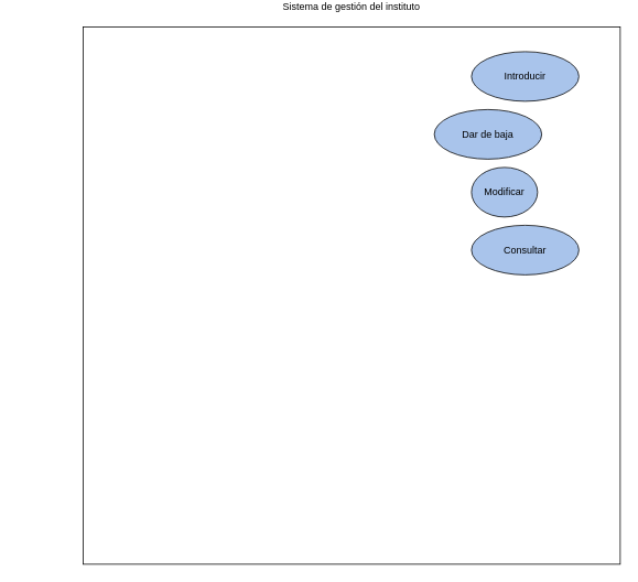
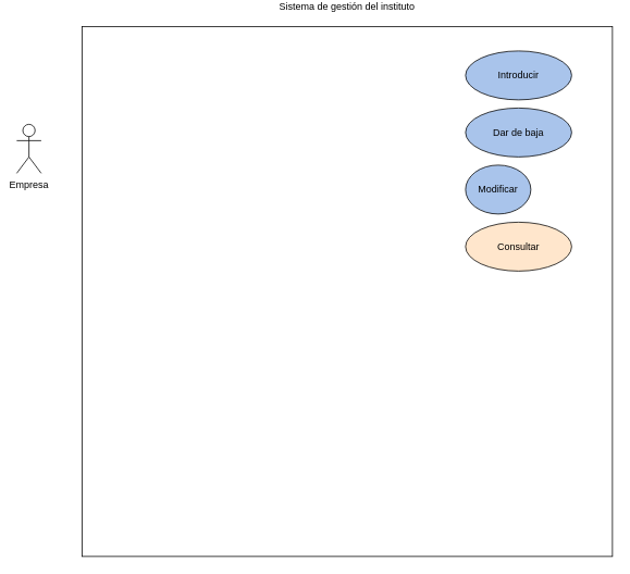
- <mxCell id="5" value="Dar de baja" style="ellipse;whiteSpace=wrap;html=1;fontFamily=Helvetica;fillColor=#A9C4EB;strokeColor=default;" vertex="1" parent="1"><mxGeometry x="525" y="120" width="130" height="60" as="geometry" /></mxCell>
+ <mxCell id="5" value="Dar de baja" style="ellipse;whiteSpace=wrap;html=1;fontFamily=Helvetica;fillColor=#A9C4EB;strokeColor=default;" vertex="1" parent="1"><mxGeometry x="570" y="120" width="130" height="60" as="geometry" /></mxCell>
+ <mxCell id="3" value="Empresa" style="shape=umlActor;verticalLabelPosition=bottom;verticalAlign=top;html=1;outlineConnect=0;fontFamily=Helvetica;fillColor=none;" vertex="1" parent="1"><mxGeometry x="20" y="140" width="30" height="60" as="geometry" /></mxCell>
- <mxCell id="7" value="Consultar" style="ellipse;whiteSpace=wrap;html=1;fontFamily=Helvetica;fillColor=#A9C4EB;strokeColor=default;" vertex="1" parent="1"><mxGeometry x="570" y="260" width="130" height="60" as="geometry" /></mxCell>
+ <mxCell id="7" value="Consultar" style="ellipse;whiteSpace=wrap;html=1;fontFamily=Helvetica;fillColor=#ffe6cc;strokeColor=default;" vertex="1" parent="1"><mxGeometry x="570" y="260" width="130" height="60" as="geometry" /></mxCell>
